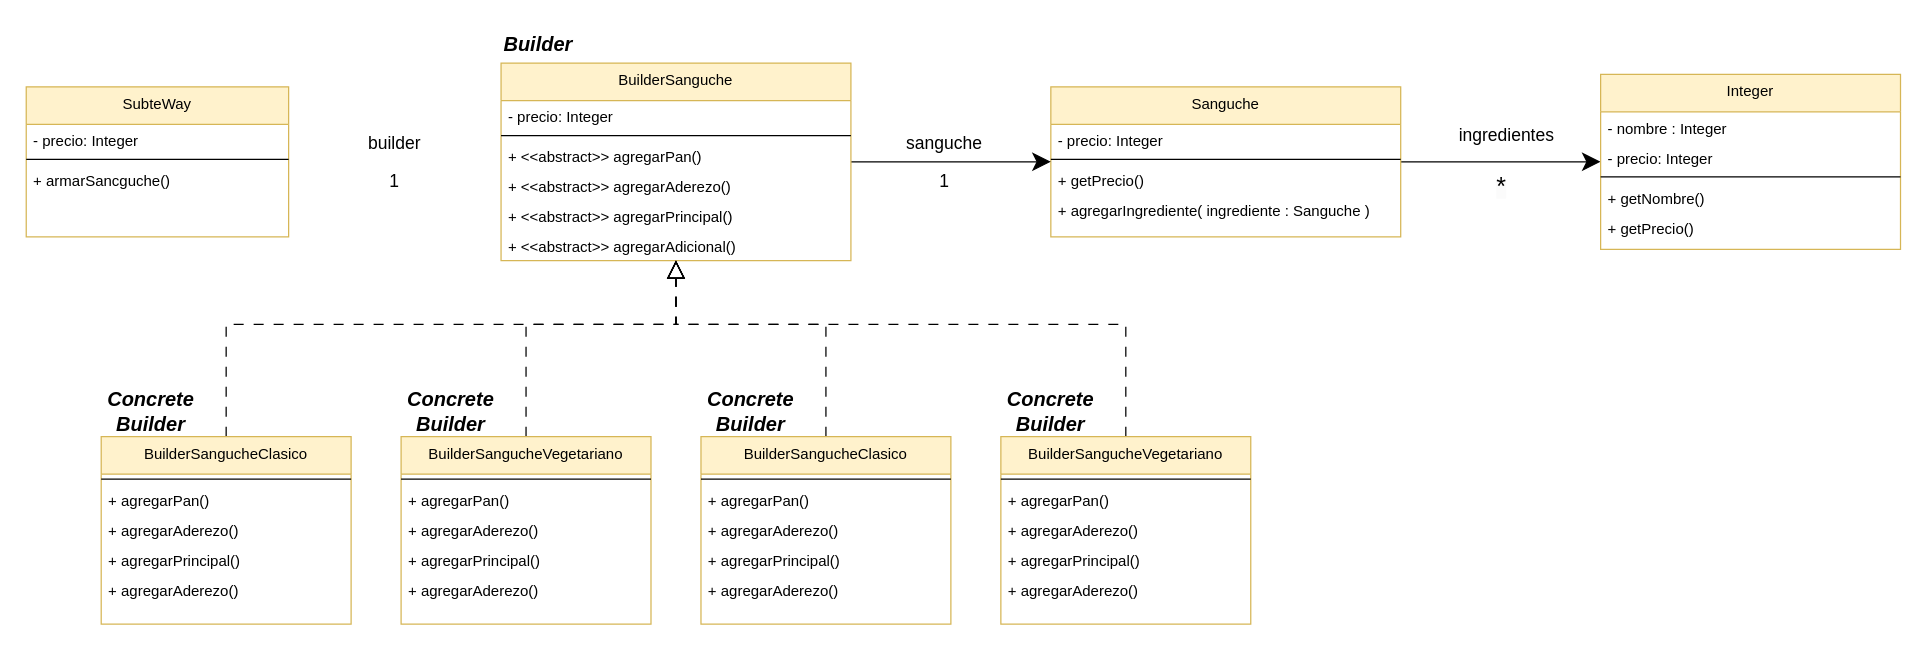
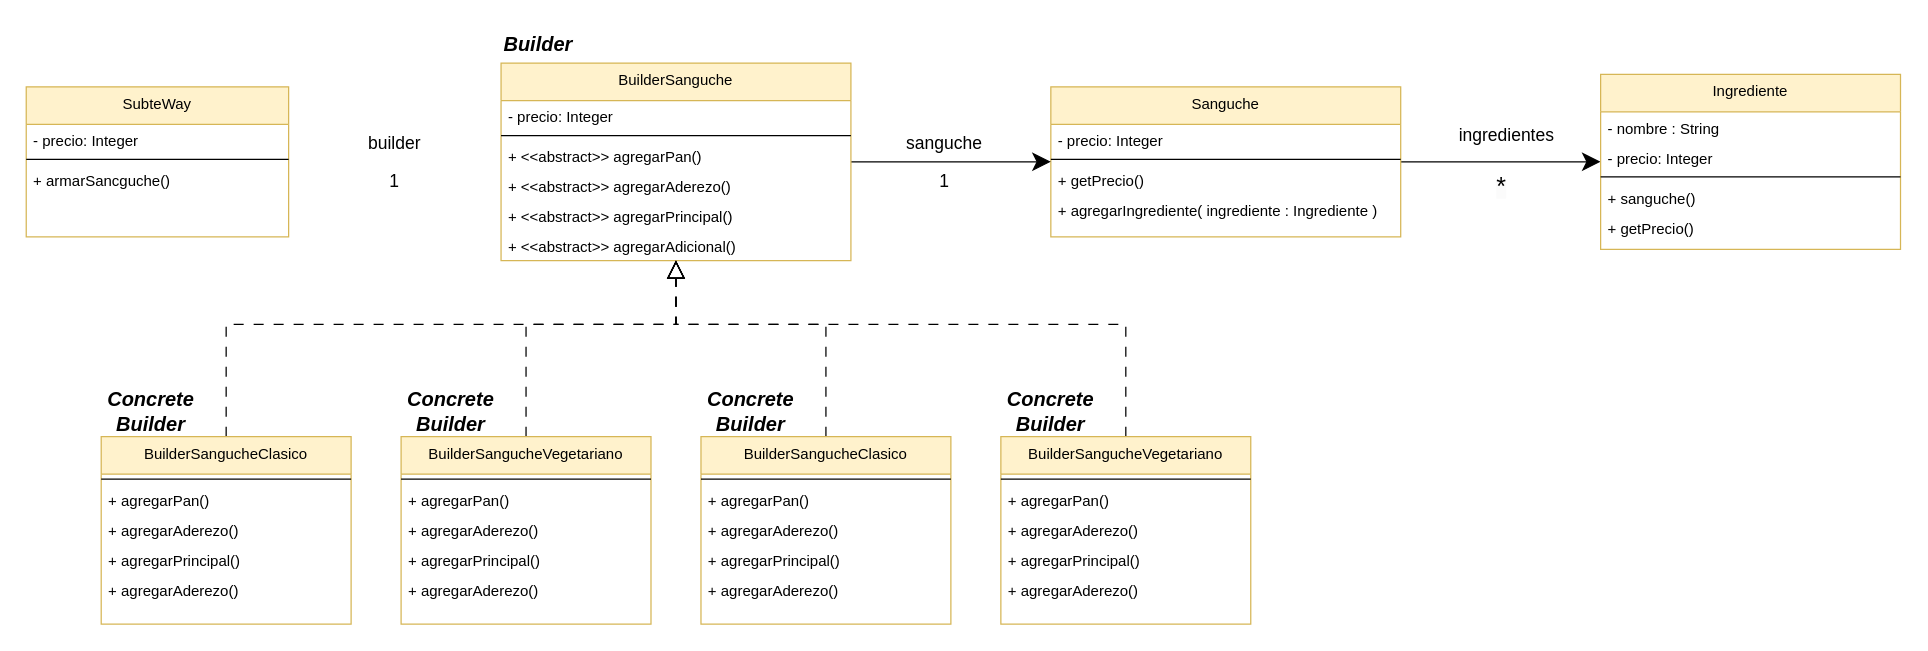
- <mxCell id="8" value="Integer" style="swimlane;fontStyle=0;align=center;verticalAlign=top;childLayout=stackLayout;horizontal=1;startSize=30;horizontalStack=0;resizeParent=1;resizeLast=0;collapsible=1;marginBottom=0;rounded=0;shadow=0;strokeWidth=1;fillColor=#fff2cc;strokeColor=#d6b656;" vertex="1" parent="1"><mxGeometry x="1280" y="59" width="240" height="140" as="geometry"><mxRectangle x="110" y="-20" width="160" height="26" as="alternateBounds" /></mxGeometry></mxCell>
+ <mxCell id="8" value="Ingrediente" style="swimlane;fontStyle=0;align=center;verticalAlign=top;childLayout=stackLayout;horizontal=1;startSize=30;horizontalStack=0;resizeParent=1;resizeLast=0;collapsible=1;marginBottom=0;rounded=0;shadow=0;strokeWidth=1;fillColor=#fff2cc;strokeColor=#d6b656;" vertex="1" parent="1"><mxGeometry x="1280" y="59" width="240" height="140" as="geometry"><mxRectangle x="110" y="-20" width="160" height="26" as="alternateBounds" /></mxGeometry></mxCell>
- <mxCell id="9" value="- nombre : Integer" style="text;align=left;verticalAlign=top;spacingLeft=4;spacingRight=4;overflow=hidden;rotatable=0;points=[[0,0.5],[1,0.5]];portConstraint=eastwest;rounded=0;shadow=0;html=0;" vertex="1" parent="8"><mxGeometry y="30" width="240" height="24" as="geometry" /></mxCell>
+ <mxCell id="9" value="- nombre : String" style="text;align=left;verticalAlign=top;spacingLeft=4;spacingRight=4;overflow=hidden;rotatable=0;points=[[0,0.5],[1,0.5]];portConstraint=eastwest;rounded=0;shadow=0;html=0;" vertex="1" parent="8"><mxGeometry y="30" width="240" height="24" as="geometry" /></mxCell>
- <mxCell id="12" value="+ getNombre()" style="text;align=left;verticalAlign=top;spacingLeft=4;spacingRight=4;overflow=hidden;rotatable=0;points=[[0,0.5],[1,0.5]];portConstraint=eastwest;rounded=0;shadow=0;html=0;" vertex="1" parent="8"><mxGeometry y="86" width="240" height="24" as="geometry" /></mxCell>
+ <mxCell id="12" value="+ sanguche()" style="text;align=left;verticalAlign=top;spacingLeft=4;spacingRight=4;overflow=hidden;rotatable=0;points=[[0,0.5],[1,0.5]];portConstraint=eastwest;rounded=0;shadow=0;html=0;" vertex="1" parent="8"><mxGeometry y="86" width="240" height="24" as="geometry" /></mxCell>
- <mxCell id="7" value="+ agregarIngrediente( ingrediente : Sanguche )" style="text;align=left;verticalAlign=top;spacingLeft=4;spacingRight=4;overflow=hidden;rotatable=0;points=[[0,0.5],[1,0.5]];portConstraint=eastwest;rounded=0;shadow=0;html=0;" vertex="1" parent="3"><mxGeometry y="86" width="280" height="24" as="geometry" /></mxCell>
+ <mxCell id="7" value="+ agregarIngrediente( ingrediente : Ingrediente )" style="text;align=left;verticalAlign=top;spacingLeft=4;spacingRight=4;overflow=hidden;rotatable=0;points=[[0,0.5],[1,0.5]];portConstraint=eastwest;rounded=0;shadow=0;html=0;" vertex="1" parent="3"><mxGeometry y="86" width="280" height="24" as="geometry" /></mxCell>
